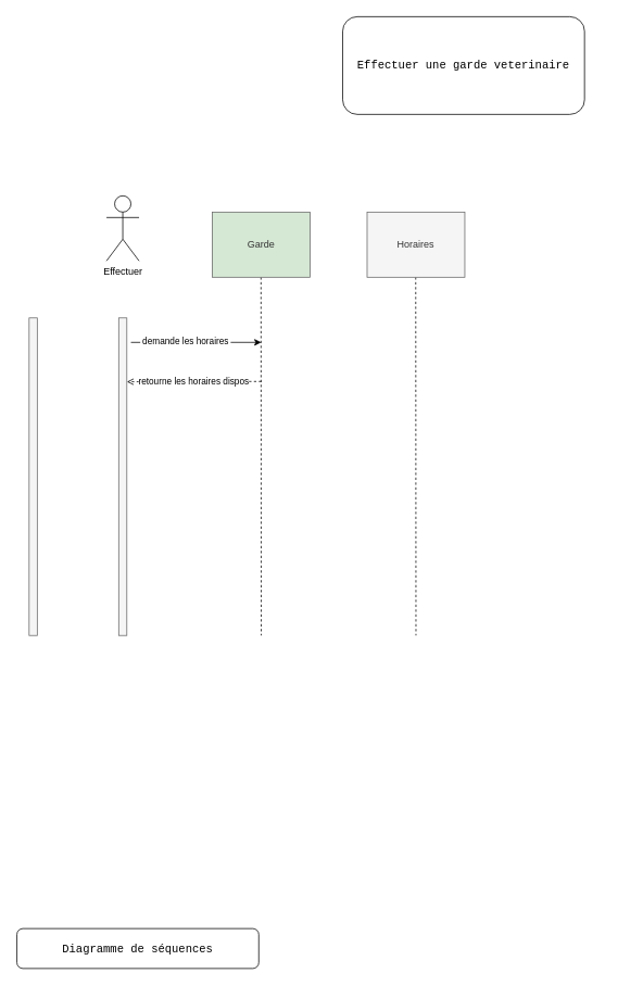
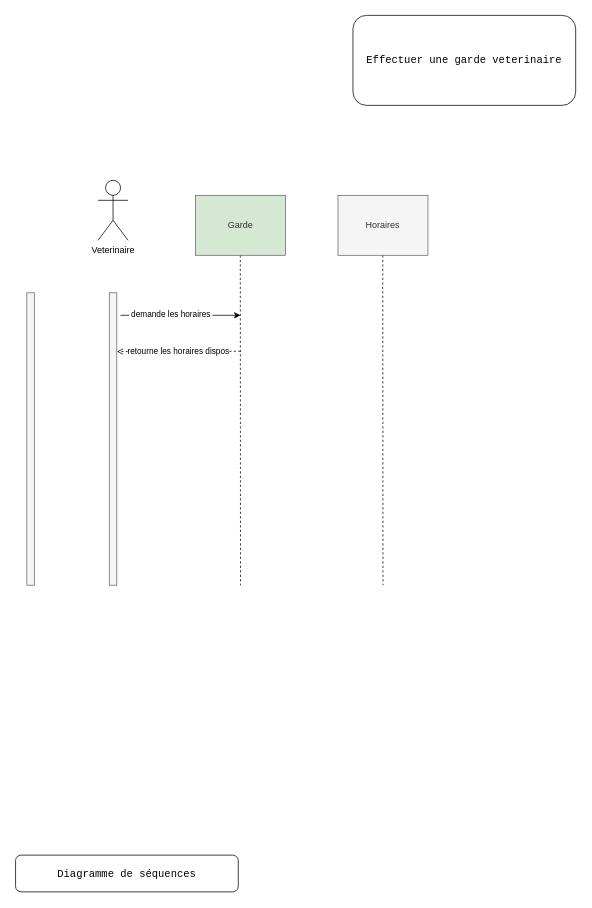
- <mxCell id="2" value="&lt;font face=&quot;Courier New&quot; style=&quot;font-size: 14px&quot;&gt;Effectuer une garde veterinaire&lt;/font&gt;" style="rounded=1;whiteSpace=wrap;html=1;" vertex="1" parent="1"><mxGeometry x="420" y="20" width="297" height="120" as="geometry" /></mxCell>
+ <mxCell id="2" value="&lt;font face=&quot;Courier New&quot; style=&quot;font-size: 14px&quot;&gt;Effectuer une garde veterinaire&lt;/font&gt;" style="rounded=1;whiteSpace=wrap;html=1;" vertex="1" parent="1"><mxGeometry x="470" width="297" height="120" as="geometry" y="20" /></mxCell>
- <mxCell id="9" value="Effectuer" style="shape=umlActor;verticalLabelPosition=bottom;verticalAlign=top;html=1;outlineConnect=0;" vertex="1" parent="1"><mxGeometry x="130" y="240" width="40" height="80" as="geometry" /></mxCell>
+ <mxCell id="9" value="Veterinaire" style="shape=umlActor;verticalLabelPosition=bottom;verticalAlign=top;html=1;outlineConnect=0;" vertex="1" parent="1"><mxGeometry x="130" y="240" width="40" height="80" as="geometry" /></mxCell>
